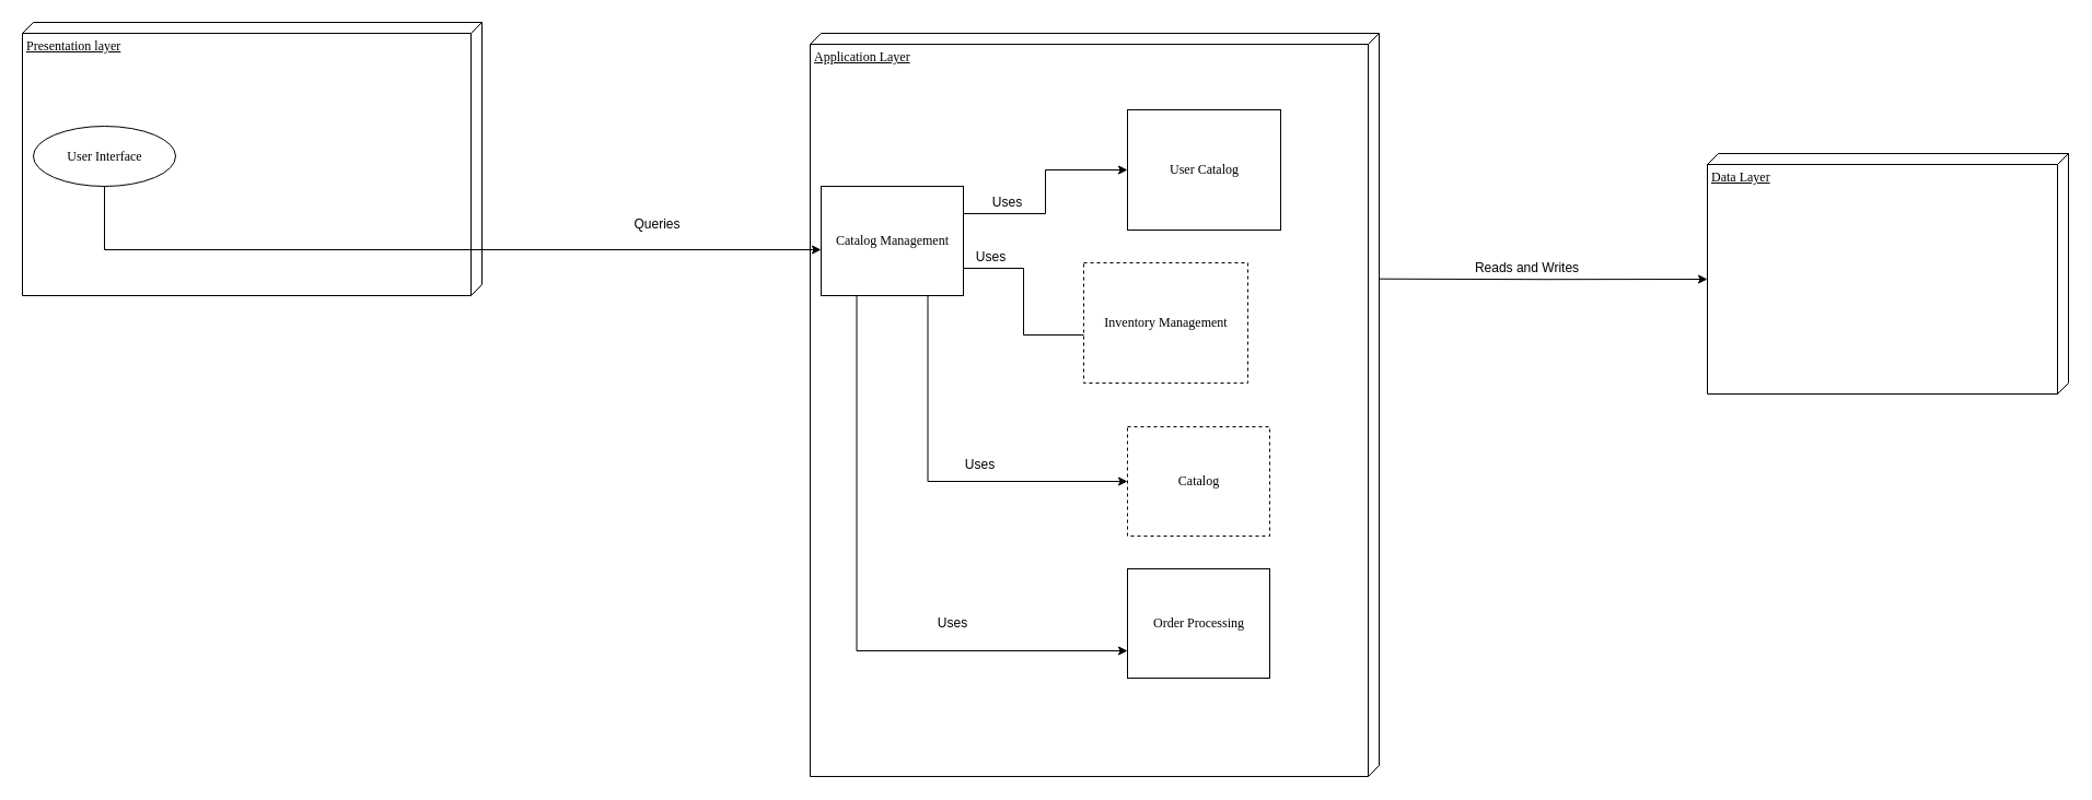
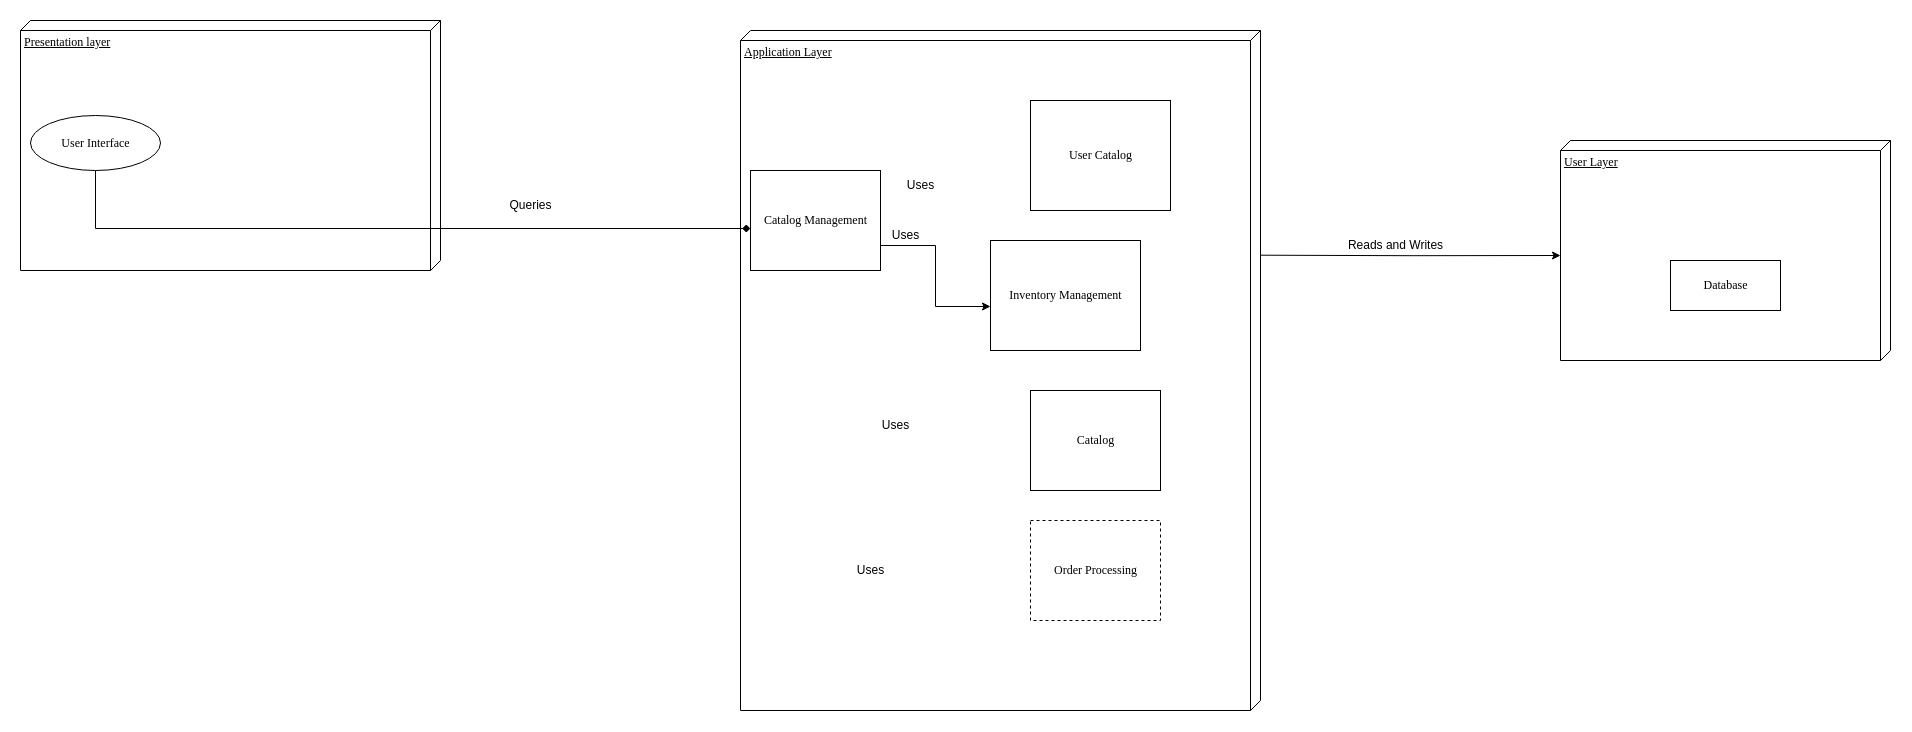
- <mxCell id="3" value="Data Layer" style="verticalAlign=top;align=left;spacingTop=8;spacingLeft=2;spacingRight=12;shape=cube;size=10;direction=south;fontStyle=4;html=1;rounded=0;shadow=0;comic=0;labelBackgroundColor=none;strokeWidth=1;fontFamily=Verdana;fontSize=12" vertex="1" parent="1"><mxGeometry x="1560" y="140" width="330" height="220" as="geometry" /></mxCell>
+ <mxCell id="3" value="User Layer" style="verticalAlign=top;align=left;spacingTop=8;spacingLeft=2;spacingRight=12;shape=cube;size=10;direction=south;fontStyle=4;html=1;rounded=0;shadow=0;comic=0;labelBackgroundColor=none;strokeWidth=1;fontFamily=Verdana;fontSize=12" vertex="1" parent="1"><mxGeometry x="1560" y="140" width="330" height="220" as="geometry" /></mxCell>
- <mxCell id="8" style="edgeStyle=orthogonalEdgeStyle;rounded=0;orthogonalLoop=1;jettySize=auto;html=1;exitX=1;exitY=0.25;exitDx=0;exitDy=0;entryX=0;entryY=0.5;entryDx=0;entryDy=0;" edge="1" parent="1" source="11" target="12"><mxGeometry relative="1" as="geometry" /></mxCell>
- <mxCell id="23" value="Queries" style="text;html=1;align=center;verticalAlign=middle;resizable=0;points=[];autosize=1;strokeColor=none;fillColor=none;" vertex="1" parent="1"><mxGeometry x="565" y="190" width="70" height="30" as="geometry" /></mxCell>
+ <mxCell id="23" value="Queries" style="text;html=1;align=center;verticalAlign=middle;resizable=0;points=[];autosize=1;strokeColor=none;fillColor=none;" vertex="1" parent="1"><mxGeometry x="495" y="190" width="70" height="30" as="geometry" /></mxCell>
- <mxCell id="17" style="edgeStyle=orthogonalEdgeStyle;rounded=0;orthogonalLoop=1;jettySize=auto;html=1;exitX=0.5;exitY=1;exitDx=0;exitDy=0;entryX=0;entryY=0.58;entryDx=0;entryDy=0;entryPerimeter=0;" edge="1" parent="1" source="6" target="11"><mxGeometry relative="1" as="geometry" /></mxCell>
+ <mxCell id="17" style="edgeStyle=orthogonalEdgeStyle;rounded=0;orthogonalLoop=1;jettySize=auto;html=1;exitX=0.5;exitY=1;exitDx=0;exitDy=0;entryX=0;entryY=0.58;entryDx=0;entryDy=0;entryPerimeter=0;endArrow=diamond;" edge="1" parent="1" source="6" target="11"><mxGeometry relative="1" as="geometry" /></mxCell>
+ <mxCell id="7" value="Database" style="html=1;rounded=0;shadow=0;comic=0;labelBackgroundColor=none;strokeWidth=1;fontFamily=Verdana;fontSize=12;align=center;" vertex="1" parent="1"><mxGeometry x="1670" y="260" width="110" height="50" as="geometry" /></mxCell>
- <mxCell id="13" value="Inventory Management" style="html=1;rounded=0;shadow=0;comic=0;labelBackgroundColor=none;strokeWidth=1;fontFamily=Verdana;fontSize=12;align=center;dashed=1;" vertex="1" parent="1"><mxGeometry x="990" y="240" width="150" height="110" as="geometry" /></mxCell>
+ <mxCell id="13" value="Inventory Management" style="html=1;rounded=0;shadow=0;comic=0;labelBackgroundColor=none;strokeWidth=1;fontFamily=Verdana;fontSize=12;align=center;" vertex="1" parent="1"><mxGeometry x="990" y="240" width="150" height="110" as="geometry" /></mxCell>
- <mxCell id="16" style="edgeStyle=orthogonalEdgeStyle;rounded=0;orthogonalLoop=1;jettySize=auto;html=1;exitX=1;exitY=0.75;exitDx=0;exitDy=0;entryX=0;entryY=0.6;entryDx=0;entryDy=0;entryPerimeter=0;endArrow=none;" edge="1" parent="1" source="11" target="13"><mxGeometry relative="1" as="geometry" /></mxCell>
+ <mxCell id="16" style="edgeStyle=orthogonalEdgeStyle;rounded=0;orthogonalLoop=1;jettySize=auto;html=1;exitX=1;exitY=0.75;exitDx=0;exitDy=0;entryX=0;entryY=0.6;entryDx=0;entryDy=0;entryPerimeter=0;" edge="1" parent="1" source="11" target="13"><mxGeometry relative="1" as="geometry" /></mxCell>
- <mxCell id="9" style="edgeStyle=orthogonalEdgeStyle;rounded=0;orthogonalLoop=1;jettySize=auto;html=1;exitX=0.75;exitY=1;exitDx=0;exitDy=0;entryX=0;entryY=0.5;entryDx=0;entryDy=0;" edge="1" parent="1" source="11" target="14"><mxGeometry relative="1" as="geometry" /></mxCell>
- <mxCell id="14" value="Catalog" style="html=1;rounded=0;shadow=0;comic=0;labelBackgroundColor=none;strokeWidth=1;fontFamily=Verdana;fontSize=12;align=center;dashed=1;" vertex="1" parent="1"><mxGeometry x="1030" y="390" width="130" height="100" as="geometry" /></mxCell>
+ <mxCell id="14" value="Catalog" style="html=1;rounded=0;shadow=0;comic=0;labelBackgroundColor=none;strokeWidth=1;fontFamily=Verdana;fontSize=12;align=center;" vertex="1" parent="1"><mxGeometry x="1030" y="390" width="130" height="100" as="geometry" /></mxCell>
- <mxCell id="10" style="edgeStyle=orthogonalEdgeStyle;rounded=0;orthogonalLoop=1;jettySize=auto;html=1;exitX=0.25;exitY=1;exitDx=0;exitDy=0;entryX=0;entryY=0.75;entryDx=0;entryDy=0;" edge="1" parent="1" source="11" target="15"><mxGeometry relative="1" as="geometry" /></mxCell>
- <mxCell id="15" value="Order Processing" style="html=1;rounded=0;shadow=0;comic=0;labelBackgroundColor=none;strokeWidth=1;fontFamily=Verdana;fontSize=12;align=center;" vertex="1" parent="1"><mxGeometry x="1030" y="520" width="130" height="100" as="geometry" /></mxCell>
+ <mxCell id="15" value="Order Processing" style="html=1;rounded=0;shadow=0;comic=0;labelBackgroundColor=none;strokeWidth=1;fontFamily=Verdana;fontSize=12;align=center;dashed=1;" vertex="1" parent="1"><mxGeometry x="1030" y="520" width="130" height="100" as="geometry" /></mxCell>
